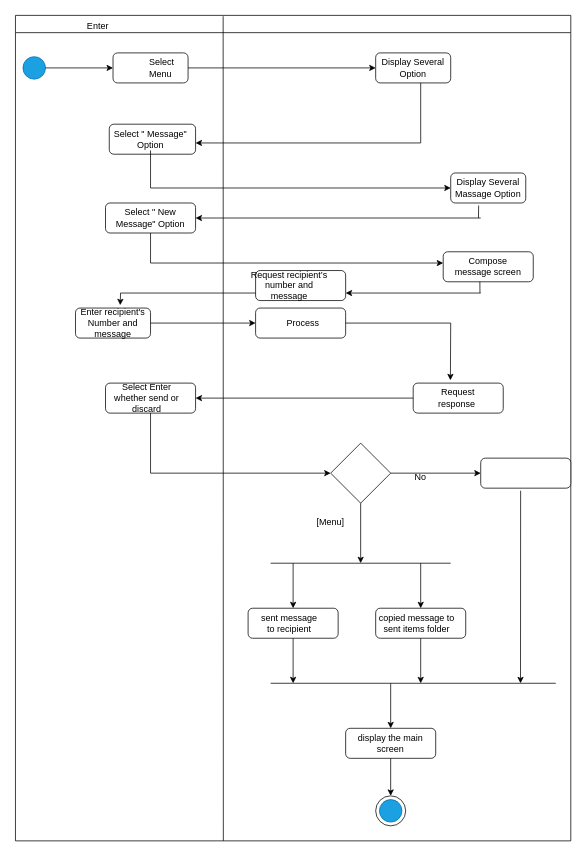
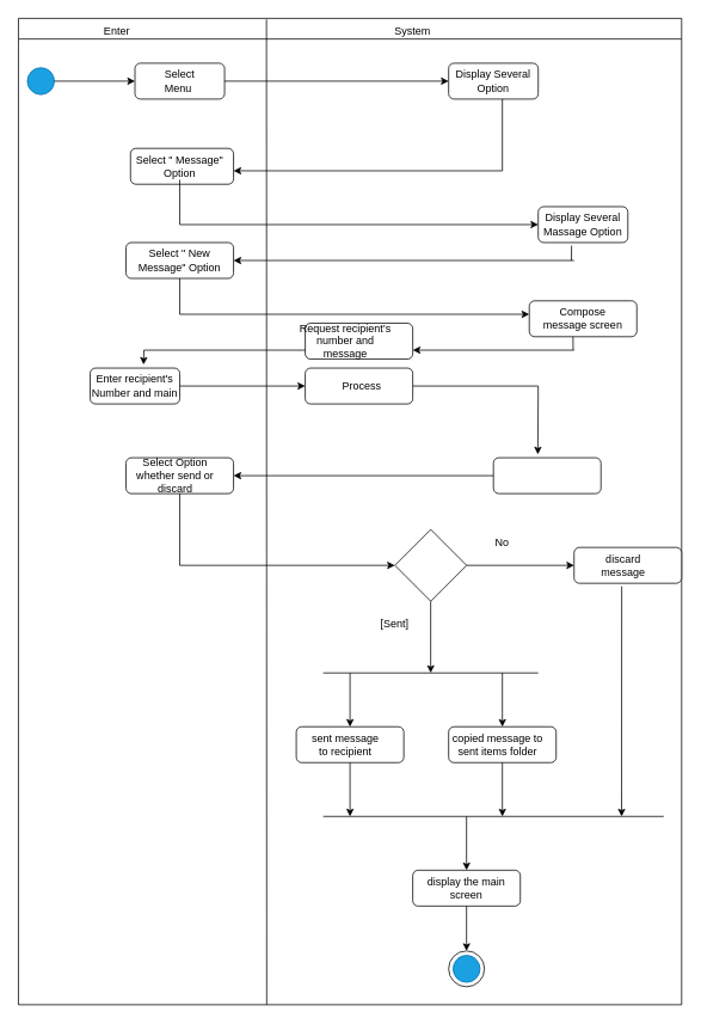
+ <mxCell id="4" value="System" style="text;html=1;strokeColor=none;fillColor=none;align=center;verticalAlign=middle;whiteSpace=wrap;rounded=0;" parent="2" vertex="1"><mxGeometry x="410" width="60" height="30" as="geometry" /></mxCell>
- <mxCell id="8" value="Select Menu&amp;nbsp;" style="text;html=1;strokeColor=none;fillColor=none;align=center;verticalAlign=middle;whiteSpace=wrap;rounded=0;" parent="2" vertex="1"><mxGeometry x="165" y="55" width="60" height="30" as="geometry" /></mxCell>
+ <mxCell id="8" value="Select Menu&amp;nbsp;" style="text;html=1;strokeColor=none;fillColor=none;align=center;verticalAlign=middle;whiteSpace=wrap;rounded=0;" parent="2" vertex="1"><mxGeometry x="150" y="55" width="60" height="30" as="geometry" /></mxCell>
- <mxCell id="19" value="Enter recipient's Number and message" style="text;html=1;strokeColor=none;fillColor=none;align=center;verticalAlign=middle;whiteSpace=wrap;rounded=0;" parent="2" vertex="1"><mxGeometry x="70" y="395" width="120" height="30" as="geometry" /></mxCell>
+ <mxCell id="19" value="Enter recipient's Number and main" style="text;html=1;strokeColor=none;fillColor=none;align=center;verticalAlign=middle;whiteSpace=wrap;rounded=0;" parent="2" vertex="1"><mxGeometry x="70" y="395" width="120" height="30" as="geometry" /></mxCell>
- <mxCell id="26" value="Select Enter whether send or discard" style="text;html=1;strokeColor=none;fillColor=none;align=center;verticalAlign=middle;whiteSpace=wrap;rounded=0;" parent="2" vertex="1"><mxGeometry x="120" y="495" width="110" height="30" as="geometry" /></mxCell>
+ <mxCell id="26" value="Select Option whether send or discard" style="text;html=1;strokeColor=none;fillColor=none;align=center;verticalAlign=middle;whiteSpace=wrap;rounded=0;" parent="2" vertex="1"><mxGeometry x="120" y="495" width="110" height="30" as="geometry" /></mxCell>
- <mxCell id="23" value="Request response&amp;nbsp;" style="text;html=1;strokeColor=none;fillColor=none;align=center;verticalAlign=middle;whiteSpace=wrap;rounded=0;" parent="2" vertex="1"><mxGeometry x="565" y="495" width="50" height="30" as="geometry" /></mxCell>
+ <mxCell id="38" value="discard message" style="text;html=1;strokeColor=none;fillColor=none;align=center;verticalAlign=middle;whiteSpace=wrap;rounded=0;" parent="2" vertex="1"><mxGeometry x="650" y="595" width="50" height="30" as="geometry" /></mxCell>
- <mxCell id="29" value="No" style="text;html=1;strokeColor=none;fillColor=none;align=center;verticalAlign=middle;whiteSpace=wrap;rounded=0;" parent="2" vertex="1"><mxGeometry x="510" y="600" width="60" height="30" as="geometry" /></mxCell>
+ <mxCell id="29" value="No" style="text;html=1;strokeColor=none;fillColor=none;align=center;verticalAlign=middle;whiteSpace=wrap;rounded=0;" parent="2" vertex="1"><mxGeometry x="510" y="570" width="60" height="30" as="geometry" /></mxCell>
- <mxCell id="28" value="[Menu]" style="text;html=1;strokeColor=none;fillColor=none;align=center;verticalAlign=middle;whiteSpace=wrap;rounded=0;" parent="2" vertex="1"><mxGeometry x="390" y="660" width="60" height="30" as="geometry" /></mxCell>
+ <mxCell id="28" value="[Sent]" style="text;html=1;strokeColor=none;fillColor=none;align=center;verticalAlign=middle;whiteSpace=wrap;rounded=0;" parent="2" vertex="1"><mxGeometry x="390" y="660" width="60" height="30" as="geometry" /></mxCell>
